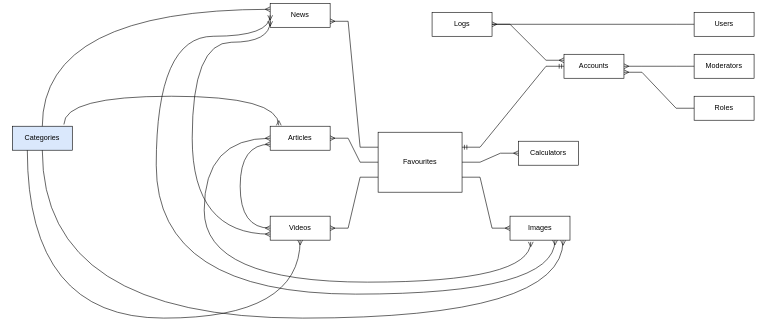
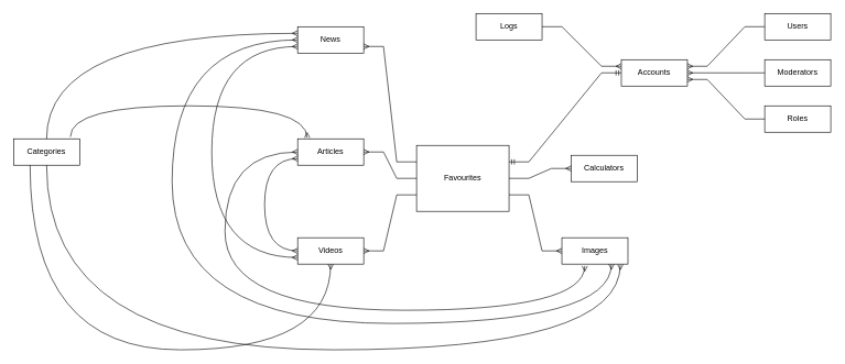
- <mxCell id="4" value="News" style="whiteSpace=wrap;html=1;align=center;" vertex="1" parent="1"><mxGeometry x="450" y="5" width="100" height="40" as="geometry" /></mxCell>
+ <mxCell id="4" value="News" style="whiteSpace=wrap;html=1;align=center;" vertex="1" parent="1"><mxGeometry x="450" y="40" width="100" height="40" as="geometry" /></mxCell>
- <mxCell id="13" value="" style="edgeStyle=entityRelationEdgeStyle;fontSize=12;html=1;endArrow=ERmany;rounded=0;exitX=0;exitY=0.5;exitDx=0;exitDy=0;" edge="1" parent="1" source="10" target="7"><mxGeometry width="100" height="100" relative="1" as="geometry"><mxPoint x="1170" y="180" as="sourcePoint" /><mxPoint x="1270" y="80" as="targetPoint" /></mxGeometry></mxCell>
+ <mxCell id="13" value="" style="edgeStyle=entityRelationEdgeStyle;fontSize=12;html=1;endArrow=ERmany;rounded=0;entryX=1;entryY=0.25;entryDx=0;entryDy=0;exitX=0;exitY=0.5;exitDx=0;exitDy=0;" edge="1" parent="1" source="10" target="2"><mxGeometry width="100" height="100" relative="1" as="geometry"><mxPoint x="1170" y="180" as="sourcePoint" /><mxPoint x="1270" y="80" as="targetPoint" /></mxGeometry></mxCell>
- <mxCell id="11" value="Categories" style="whiteSpace=wrap;html=1;align=center;fillColor=#dae8fc;" vertex="1" parent="1"><mxGeometry x="20" y="210" width="100" height="40" as="geometry" /></mxCell>
+ <mxCell id="11" value="Categories" style="whiteSpace=wrap;html=1;align=center;" vertex="1" parent="1"><mxGeometry x="20" y="210" width="100" height="40" as="geometry" /></mxCell>
